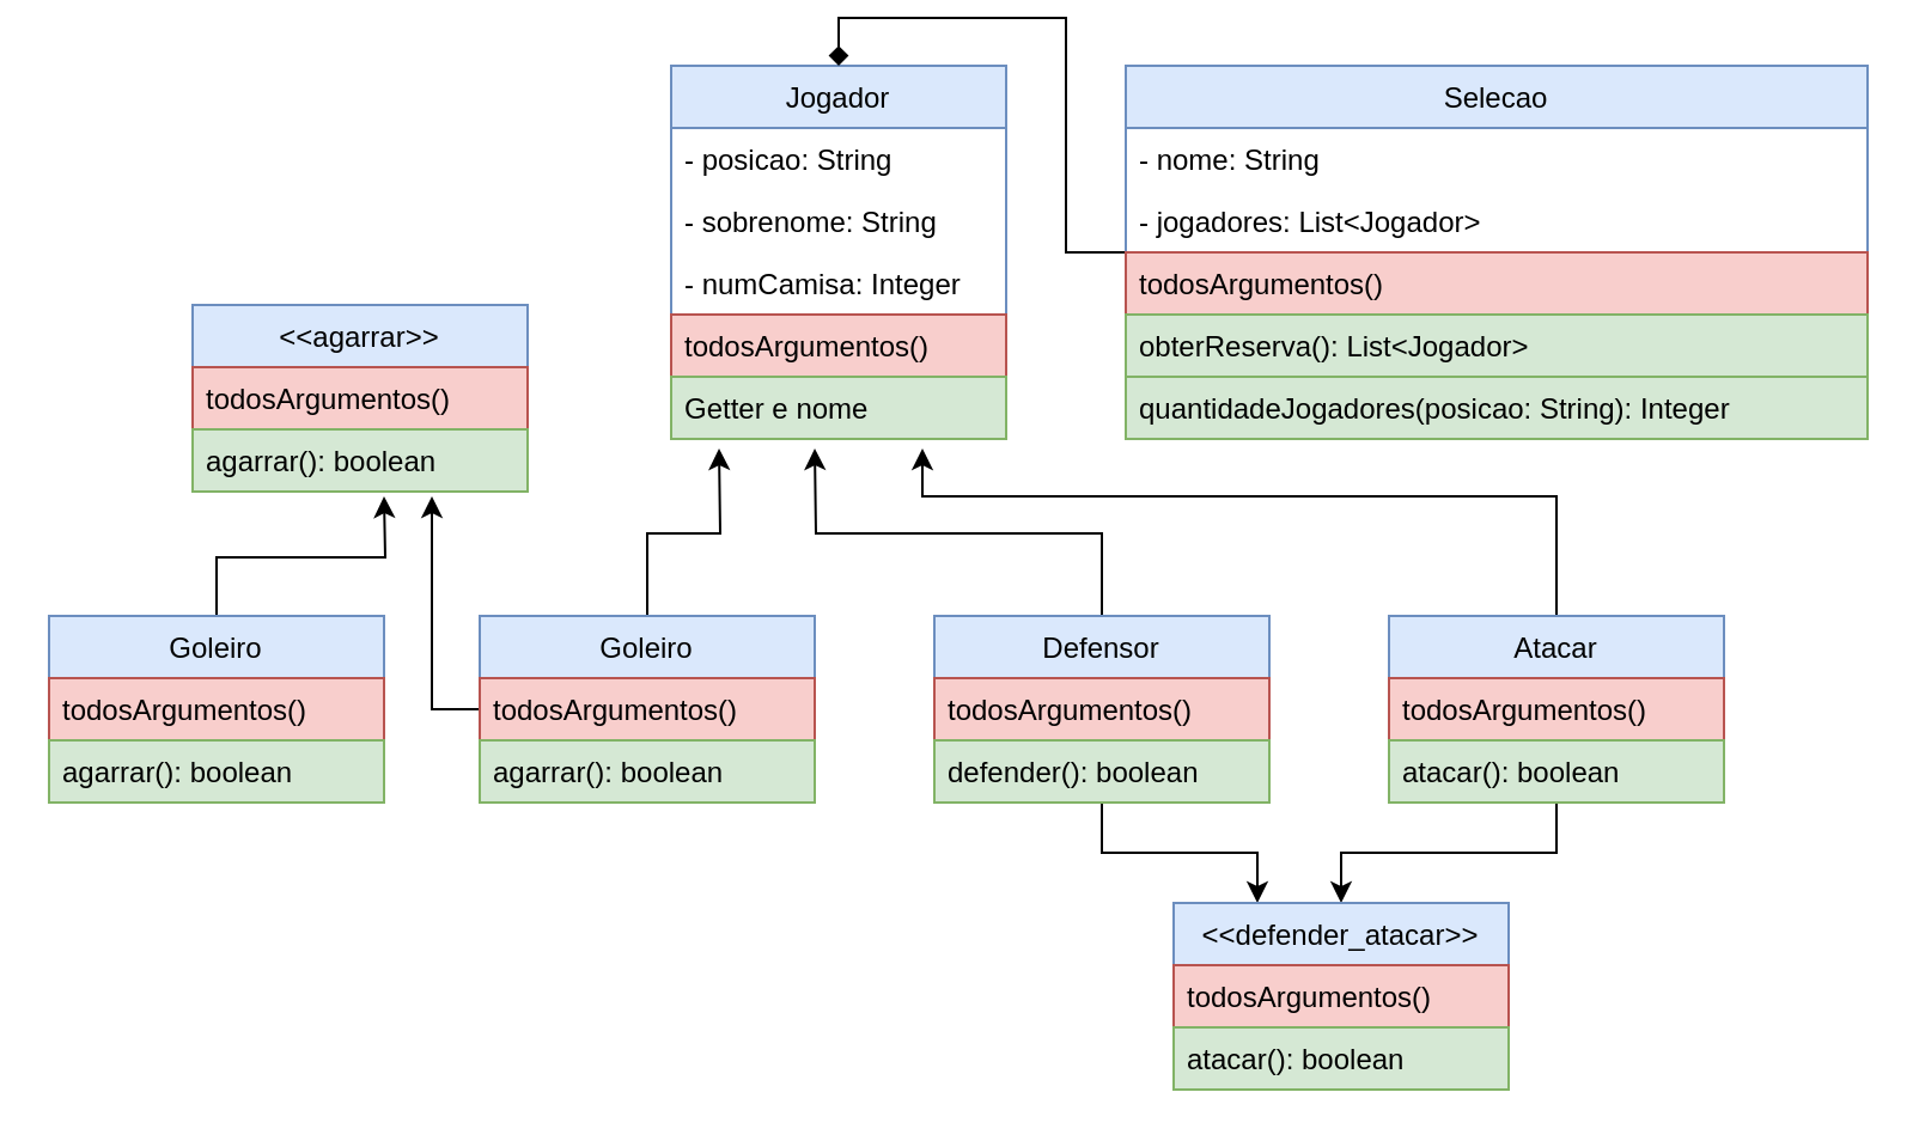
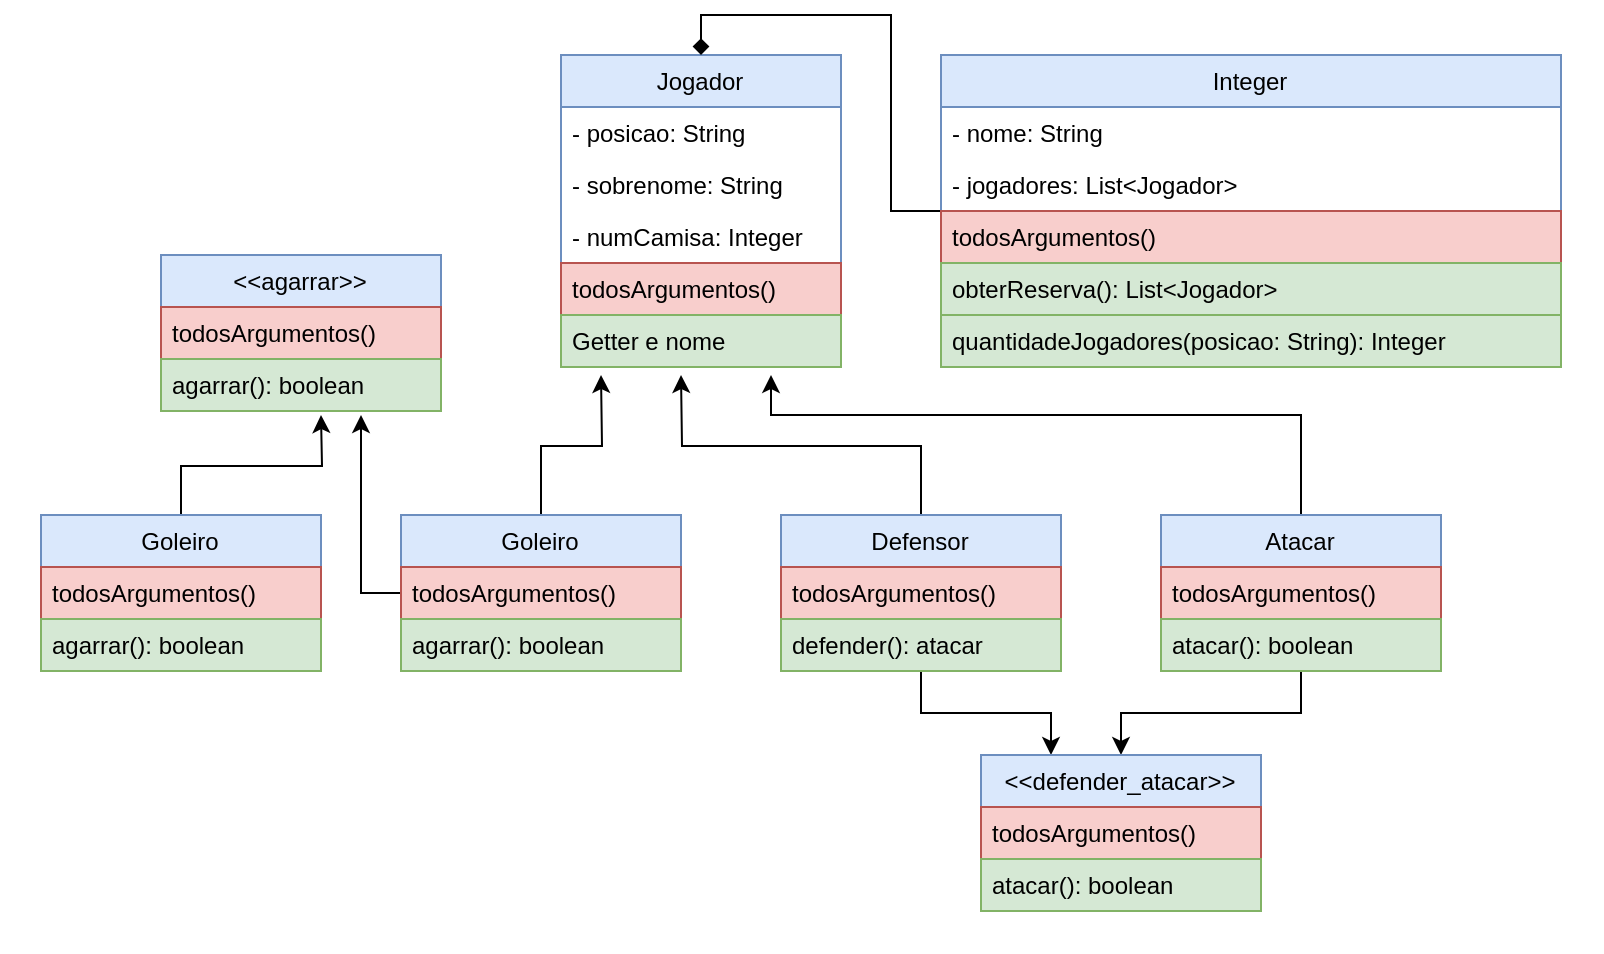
- <mxCell id="9" value="Selecao" style="swimlane;fontStyle=0;childLayout=stackLayout;horizontal=1;startSize=26;fillColor=#dae8fc;horizontalStack=0;resizeParent=1;resizeParentMax=0;resizeLast=0;collapsible=1;marginBottom=0;strokeColor=#6c8ebf;" vertex="1" parent="1"><mxGeometry x="470" y="20" width="310" height="156" as="geometry" /></mxCell>
+ <mxCell id="9" value="Integer" style="swimlane;fontStyle=0;childLayout=stackLayout;horizontal=1;startSize=26;fillColor=#dae8fc;horizontalStack=0;resizeParent=1;resizeParentMax=0;resizeLast=0;collapsible=1;marginBottom=0;strokeColor=#6c8ebf;" vertex="1" parent="1"><mxGeometry x="470" y="20" width="310" height="156" as="geometry" /></mxCell>
- <mxCell id="24" value="defender(): boolean" style="text;strokeColor=#82b366;fillColor=#d5e8d4;align=left;verticalAlign=top;spacingLeft=4;spacingRight=4;overflow=hidden;rotatable=0;points=[[0,0.5],[1,0.5]];portConstraint=eastwest;" vertex="1" parent="22"><mxGeometry y="52" width="140" height="26" as="geometry" /></mxCell>
+ <mxCell id="24" value="defender(): atacar" style="text;strokeColor=#82b366;fillColor=#d5e8d4;align=left;verticalAlign=top;spacingLeft=4;spacingRight=4;overflow=hidden;rotatable=0;points=[[0,0.5],[1,0.5]];portConstraint=eastwest;" vertex="1" parent="22"><mxGeometry y="52" width="140" height="26" as="geometry" /></mxCell>
